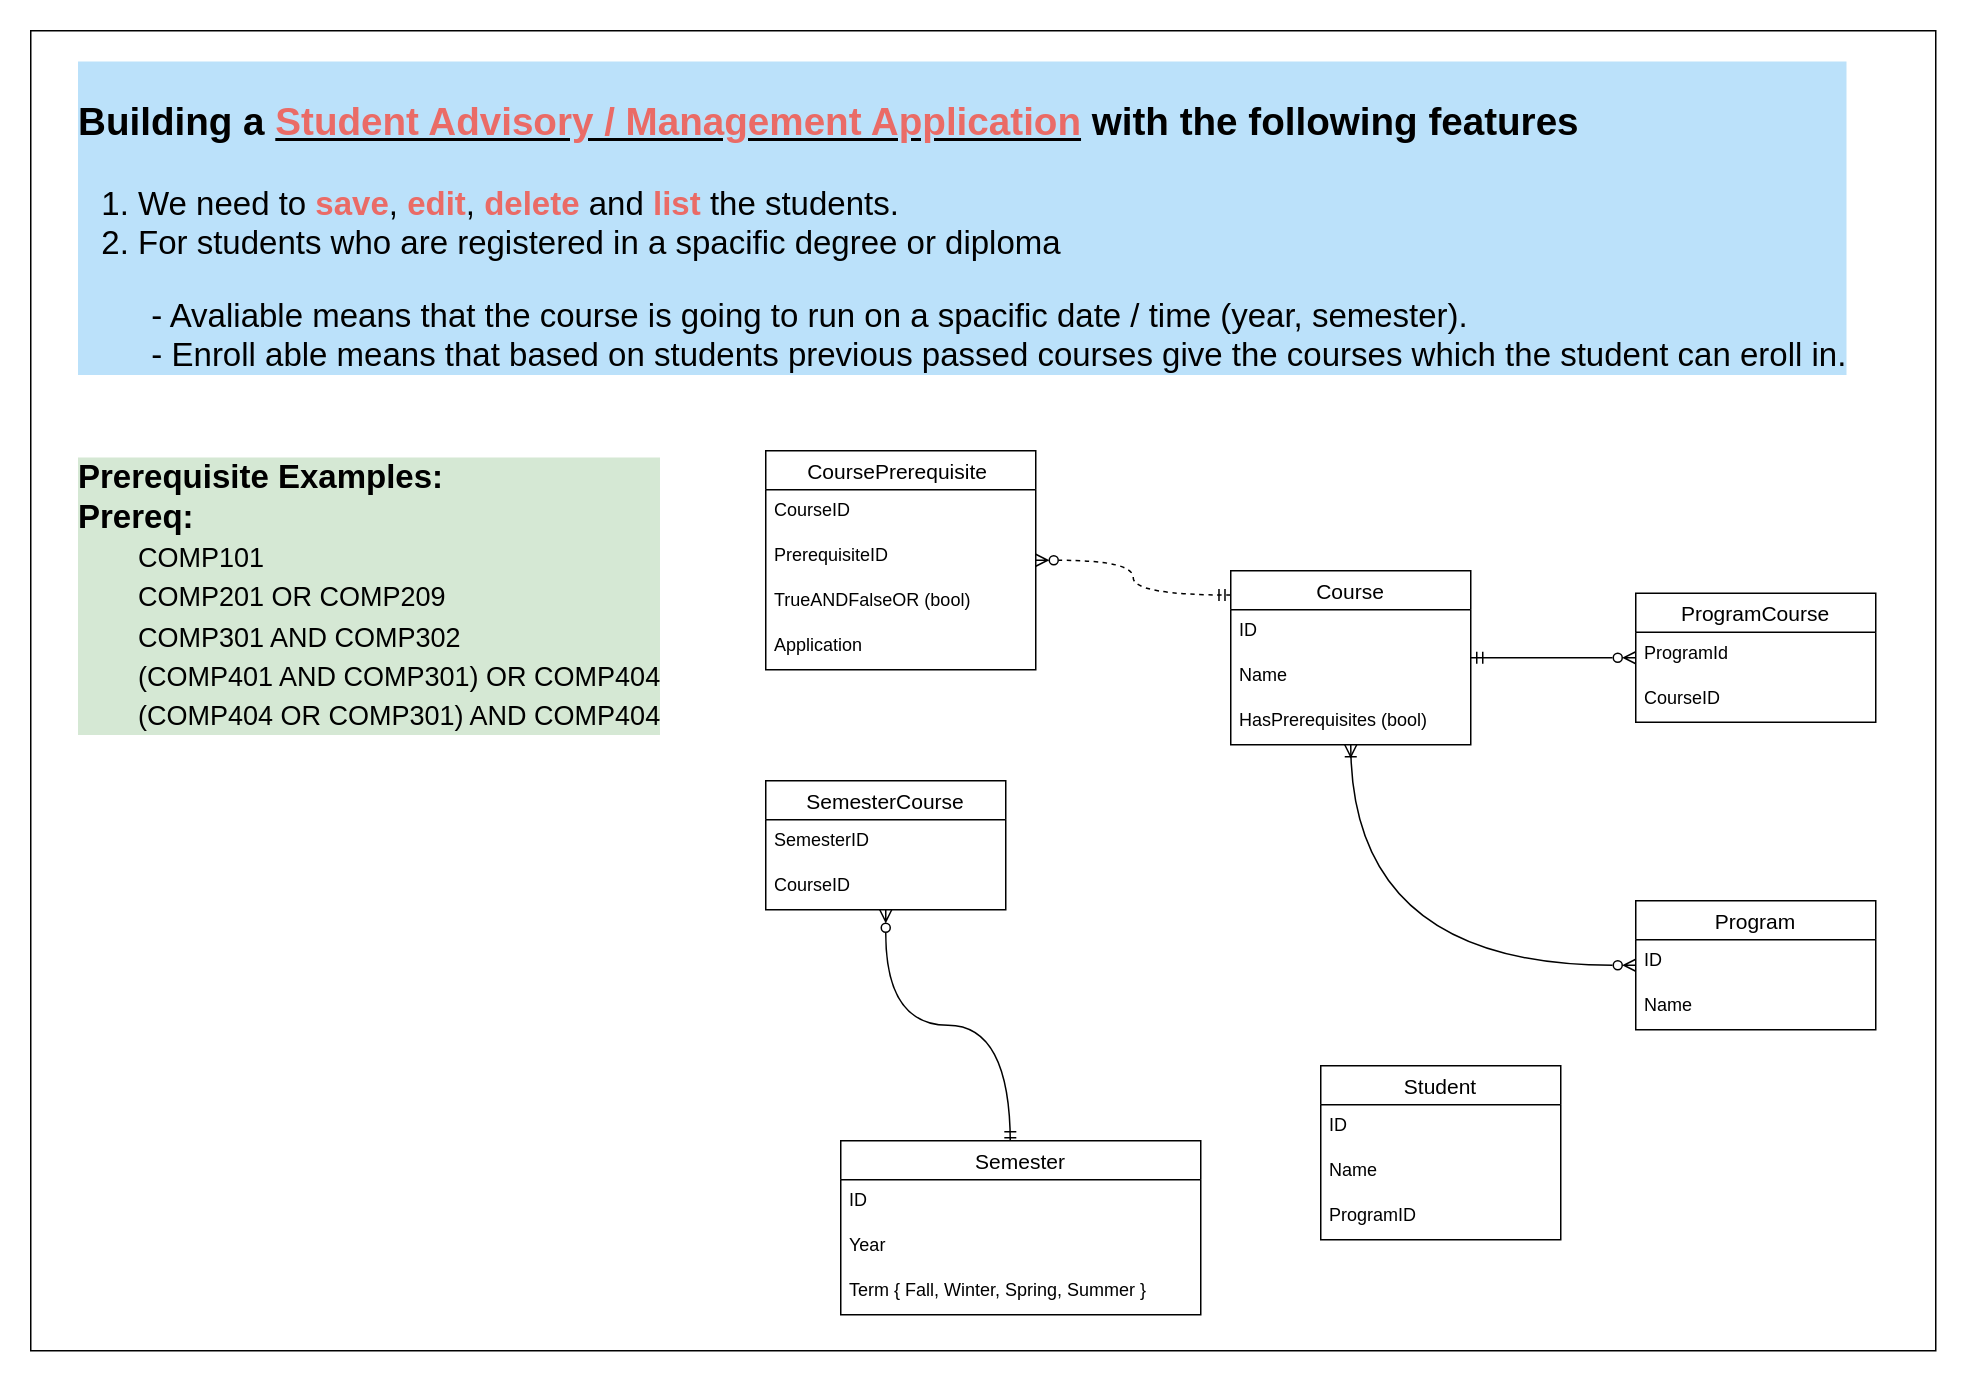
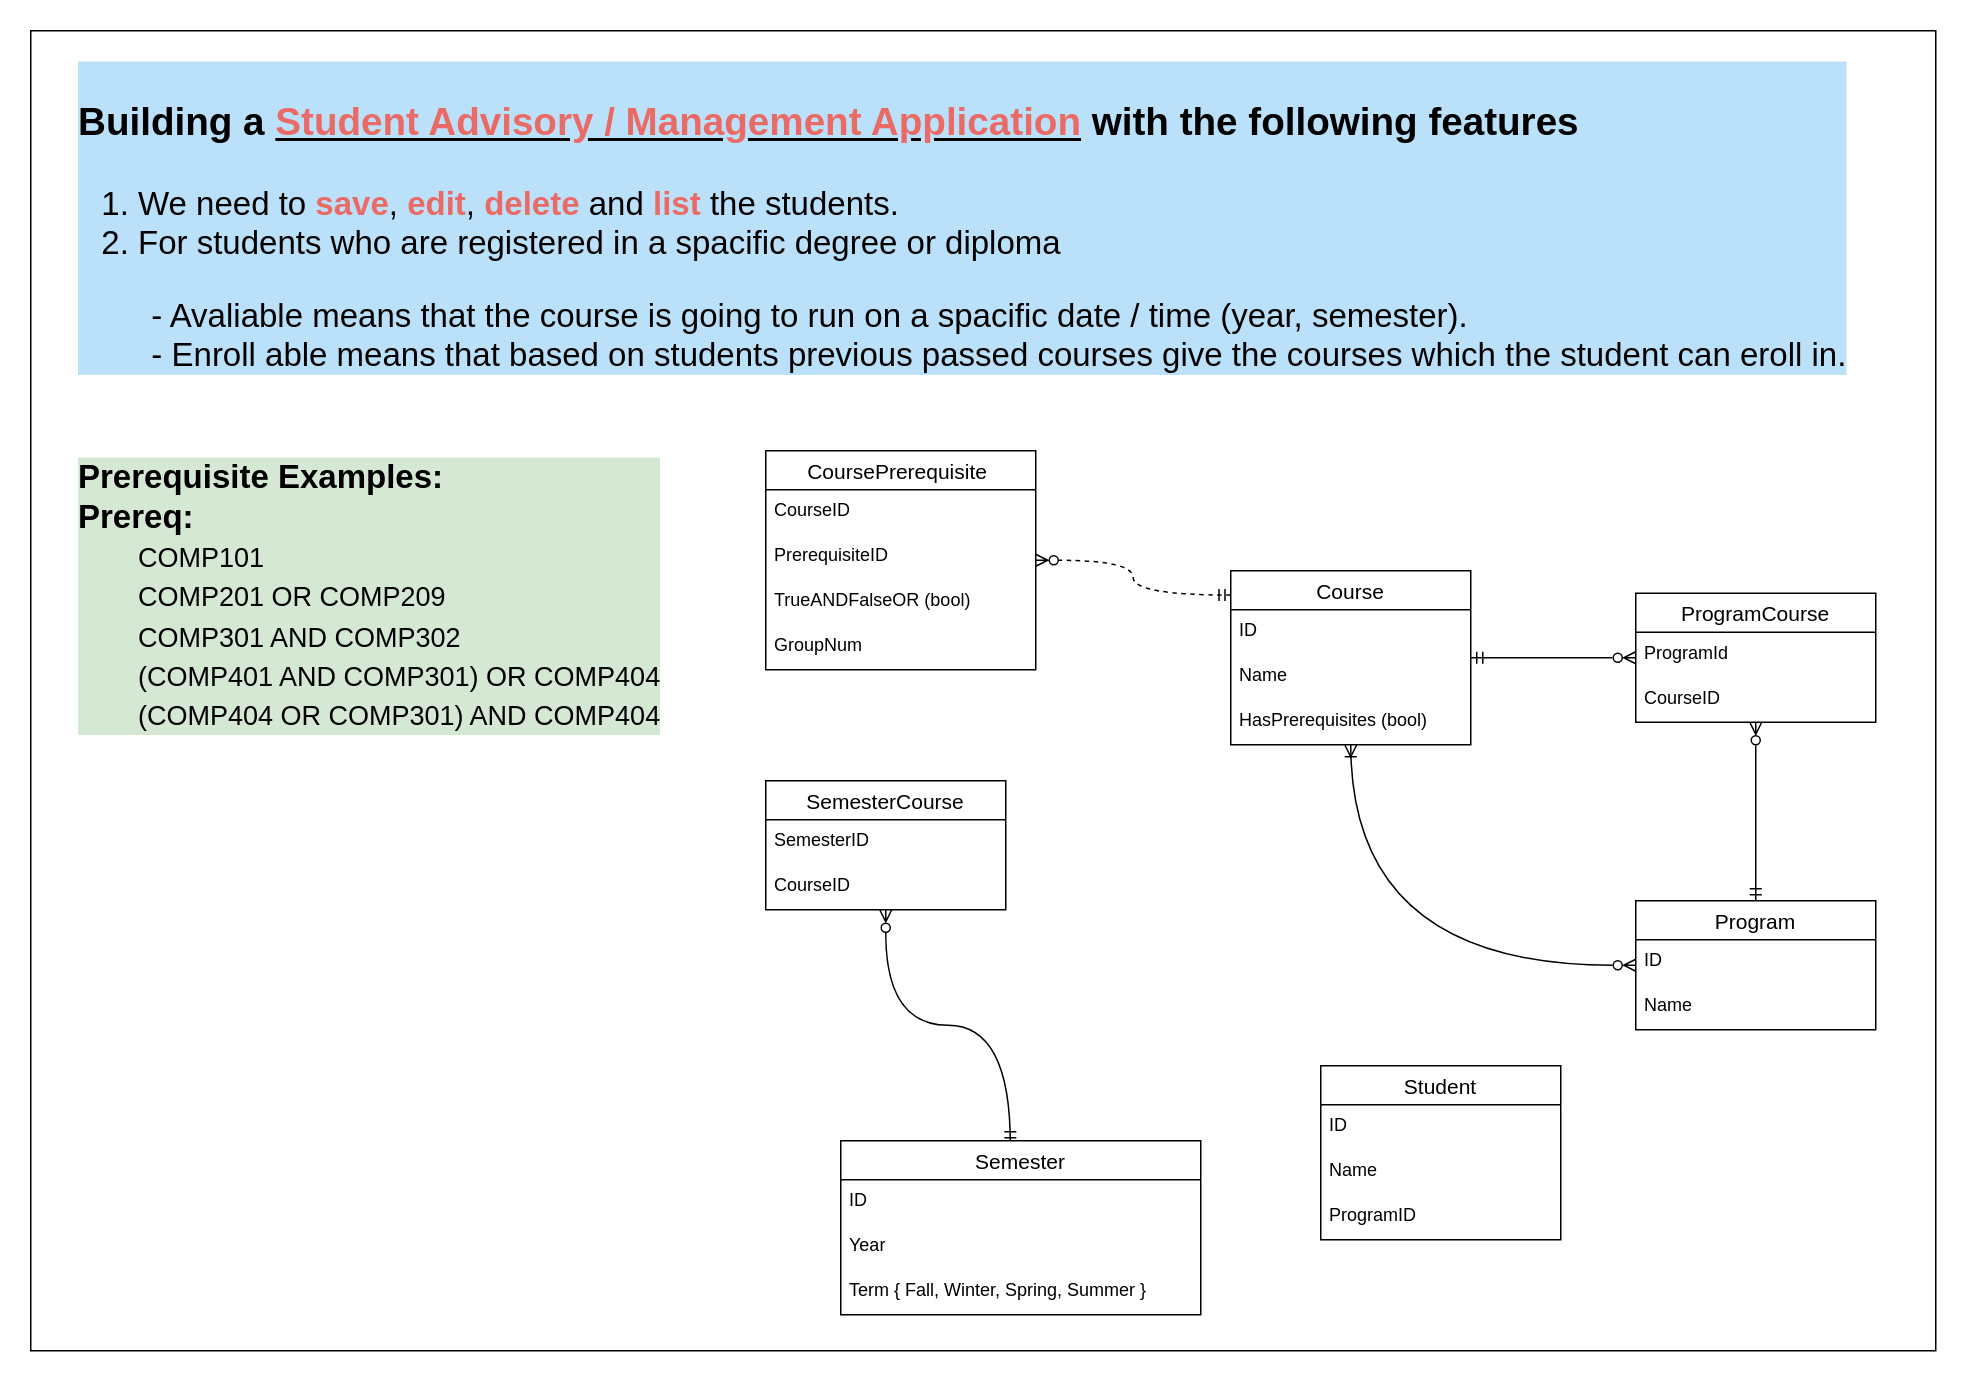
- <mxCell id="34" value="Application" style="text;strokeColor=none;fillColor=none;spacingLeft=4;spacingRight=4;overflow=hidden;rotatable=0;points=[[0,0.5],[1,0.5]];portConstraint=eastwest;fontSize=12;" parent="30" vertex="1"><mxGeometry y="116" width="180" height="30" as="geometry" /></mxCell>
+ <mxCell id="34" value="GroupNum" style="text;strokeColor=none;fillColor=none;spacingLeft=4;spacingRight=4;overflow=hidden;rotatable=0;points=[[0,0.5],[1,0.5]];portConstraint=eastwest;fontSize=12;" parent="30" vertex="1"><mxGeometry y="116" width="180" height="30" as="geometry" /></mxCell>
+ <mxCell id="13" style="edgeStyle=orthogonalEdgeStyle;curved=1;rounded=0;orthogonalLoop=1;jettySize=auto;html=1;exitX=0.5;exitY=0;exitDx=0;exitDy=0;fontSize=18;fontColor=#EA6B66;startArrow=ERmandOne;startFill=0;endArrow=ERzeroToMany;endFill=0;" parent="1" source="15" target="18" edge="1"><mxGeometry relative="1" as="geometry" /></mxCell>
